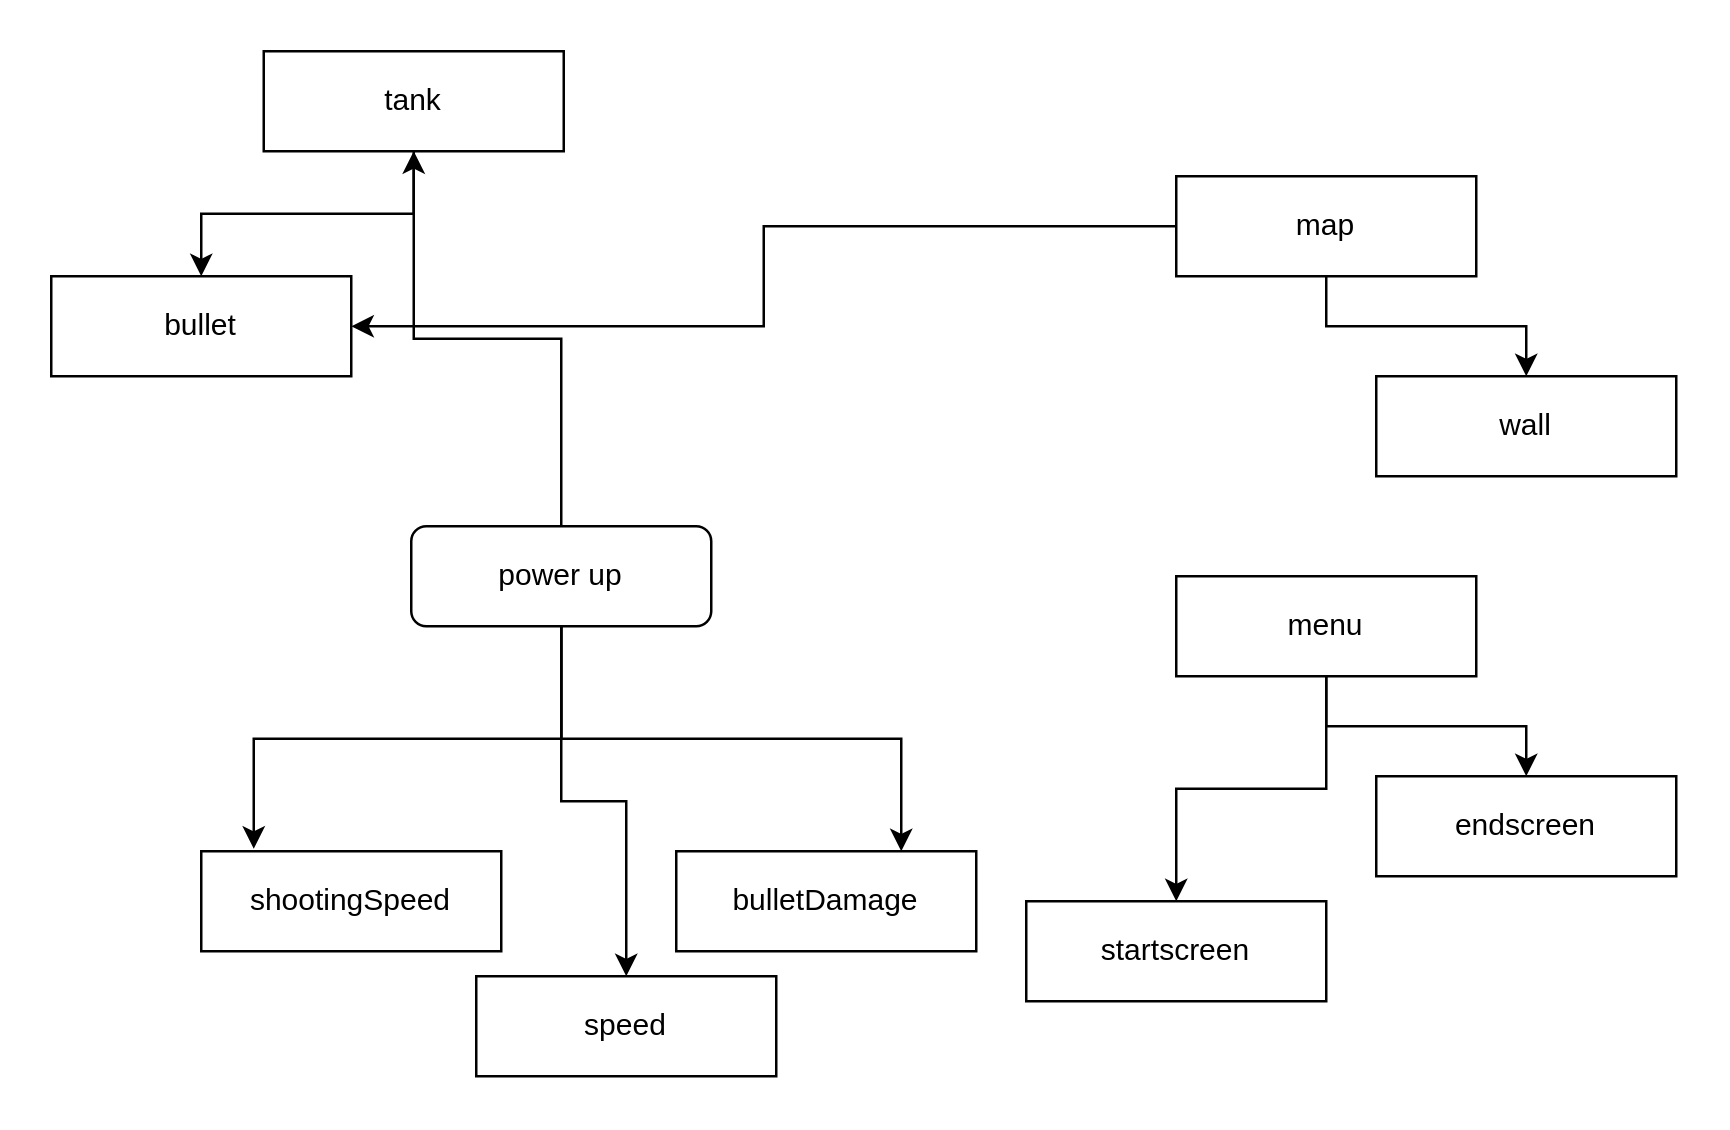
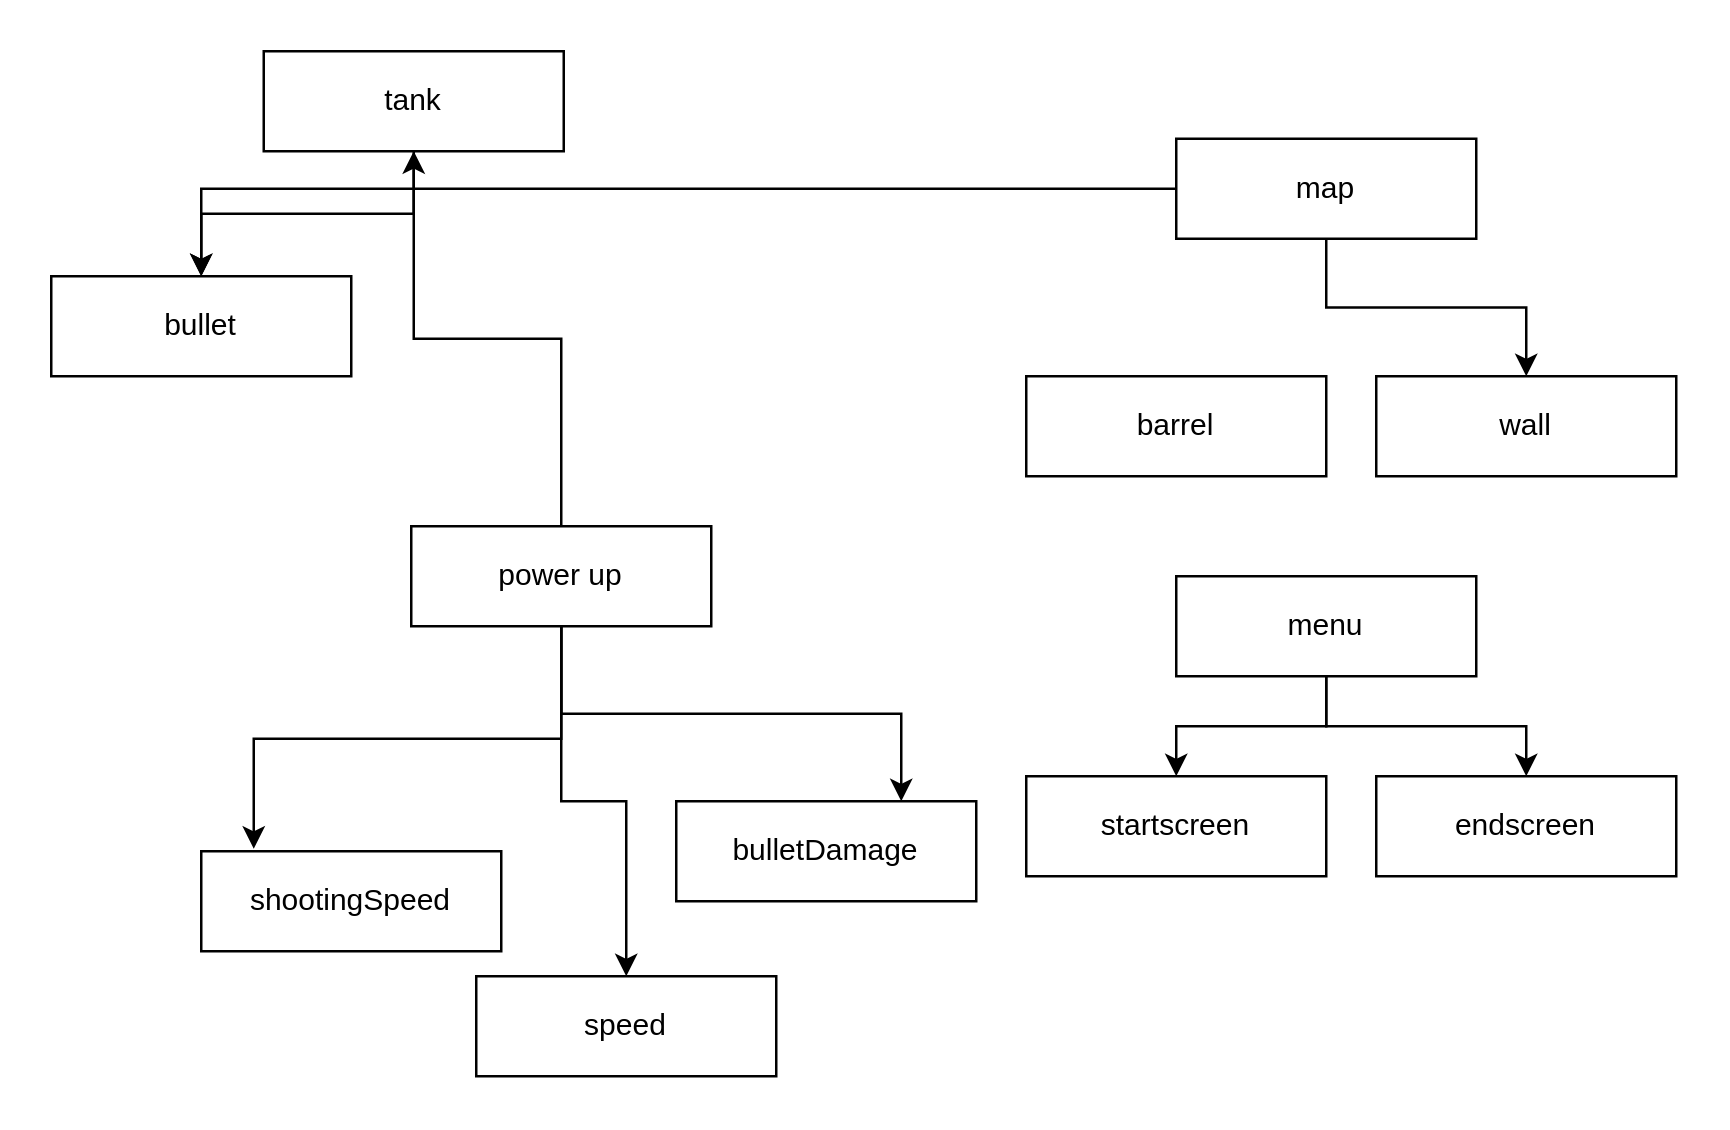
- <mxCell id="8" value="map" style="whiteSpace=wrap;html=1;" vertex="1" parent="1"><mxGeometry x="470" y="70" width="120" height="40" as="geometry" /></mxCell>
+ <mxCell id="8" value="map" style="whiteSpace=wrap;html=1;" vertex="1" parent="1"><mxGeometry x="470" y="55" width="120" height="40" as="geometry" /></mxCell>
+ <mxCell id="22" value="barrel" style="whiteSpace=wrap;html=1;" vertex="1" parent="1"><mxGeometry x="410" y="150" width="120" height="40" as="geometry" /></mxCell>
- <mxCell id="13" value="power up" style="whiteSpace=wrap;html=1;rounded=1;" vertex="1" parent="1"><mxGeometry x="164" y="210" width="120" height="40" as="geometry" /></mxCell>
+ <mxCell id="13" value="power up" style="whiteSpace=wrap;html=1;" vertex="1" parent="1"><mxGeometry x="164" y="210" width="120" height="40" as="geometry" /></mxCell>
- <mxCell id="21" value="bulletDamage" style="whiteSpace=wrap;html=1;" vertex="1" parent="1"><mxGeometry x="270" y="340" width="120" height="40" as="geometry" /></mxCell>
+ <mxCell id="21" value="bulletDamage" style="whiteSpace=wrap;html=1;" vertex="1" parent="1"><mxGeometry x="270" y="320" width="120" height="40" as="geometry" /></mxCell>
- <mxCell id="17" value="startscreen" style="whiteSpace=wrap;html=1;" vertex="1" parent="1"><mxGeometry x="410" y="360" width="120" height="40" as="geometry" /></mxCell>
+ <mxCell id="17" value="startscreen" style="whiteSpace=wrap;html=1;" vertex="1" parent="1"><mxGeometry x="410" y="310" width="120" height="40" as="geometry" /></mxCell>
